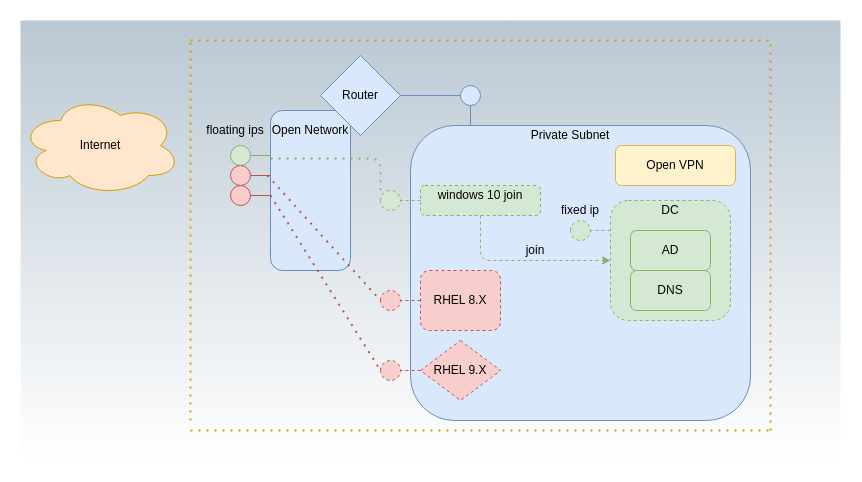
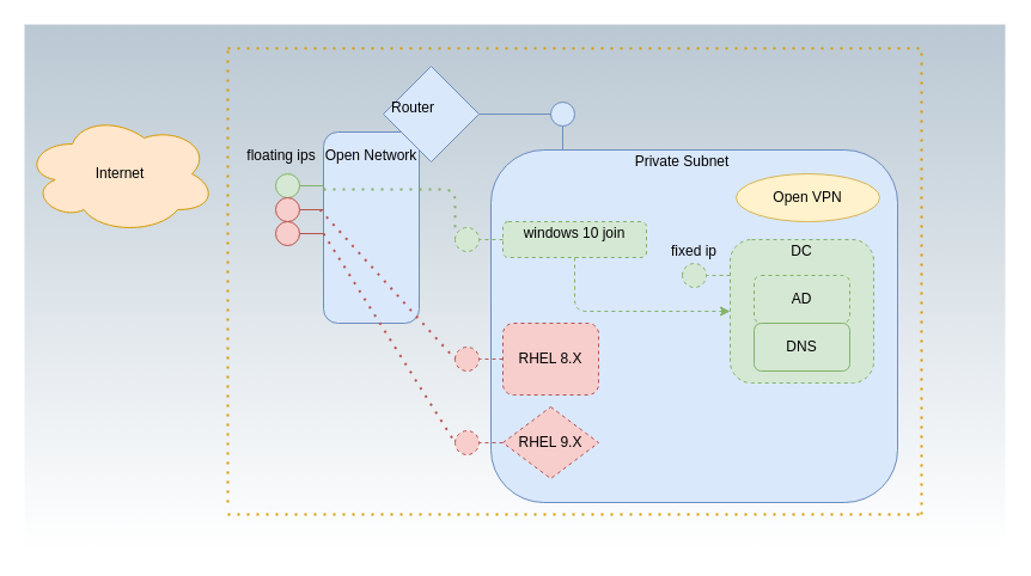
- <mxCell id="15" value="Router" style="text;html=1;strokeColor=none;fillColor=none;align=center;verticalAlign=middle;whiteSpace=wrap;rounded=0;" parent="1" vertex="1"><mxGeometry x="340" y="85" width="40" height="20" as="geometry" /></mxCell>
+ <mxCell id="15" value="Router" style="text;html=1;strokeColor=none;fillColor=none;align=center;verticalAlign=middle;whiteSpace=wrap;rounded=0;" parent="1" vertex="1"><mxGeometry x="325" y="80" width="40" height="20" as="geometry" /></mxCell>
- <mxCell id="22" value="Open VPN" style="rounded=1;whiteSpace=wrap;html=1;fillColor=#fff2cc;strokeColor=#d6b656;" parent="1" vertex="1"><mxGeometry x="615" y="145" width="120" height="40" as="geometry" /></mxCell>
+ <mxCell id="22" value="Open VPN" style="ellipse;whiteSpace=wrap;html=1;fillColor=#fff2cc;strokeColor=#d6b656;" parent="1" vertex="1"><mxGeometry x="615" y="145" width="120" height="40" as="geometry" /></mxCell>
- <mxCell id="17" value="join" style="text;html=1;strokeColor=none;fillColor=none;align=center;verticalAlign=middle;whiteSpace=wrap;rounded=0;" parent="1" vertex="1"><mxGeometry x="515" y="240" width="40" height="20" as="geometry" /></mxCell>
- <mxCell id="9" value="AD" style="rounded=1;whiteSpace=wrap;html=1;fillColor=#d5e8d4;strokeColor=#82b366;" parent="1" vertex="1"><mxGeometry x="630" y="230" width="80" height="40" as="geometry" /></mxCell>
+ <mxCell id="9" value="AD" style="rounded=1;whiteSpace=wrap;html=1;fillColor=#d5e8d4;strokeColor=#82b366;dashed=1;" parent="1" vertex="1"><mxGeometry x="630" y="230" width="80" height="40" as="geometry" /></mxCell>
